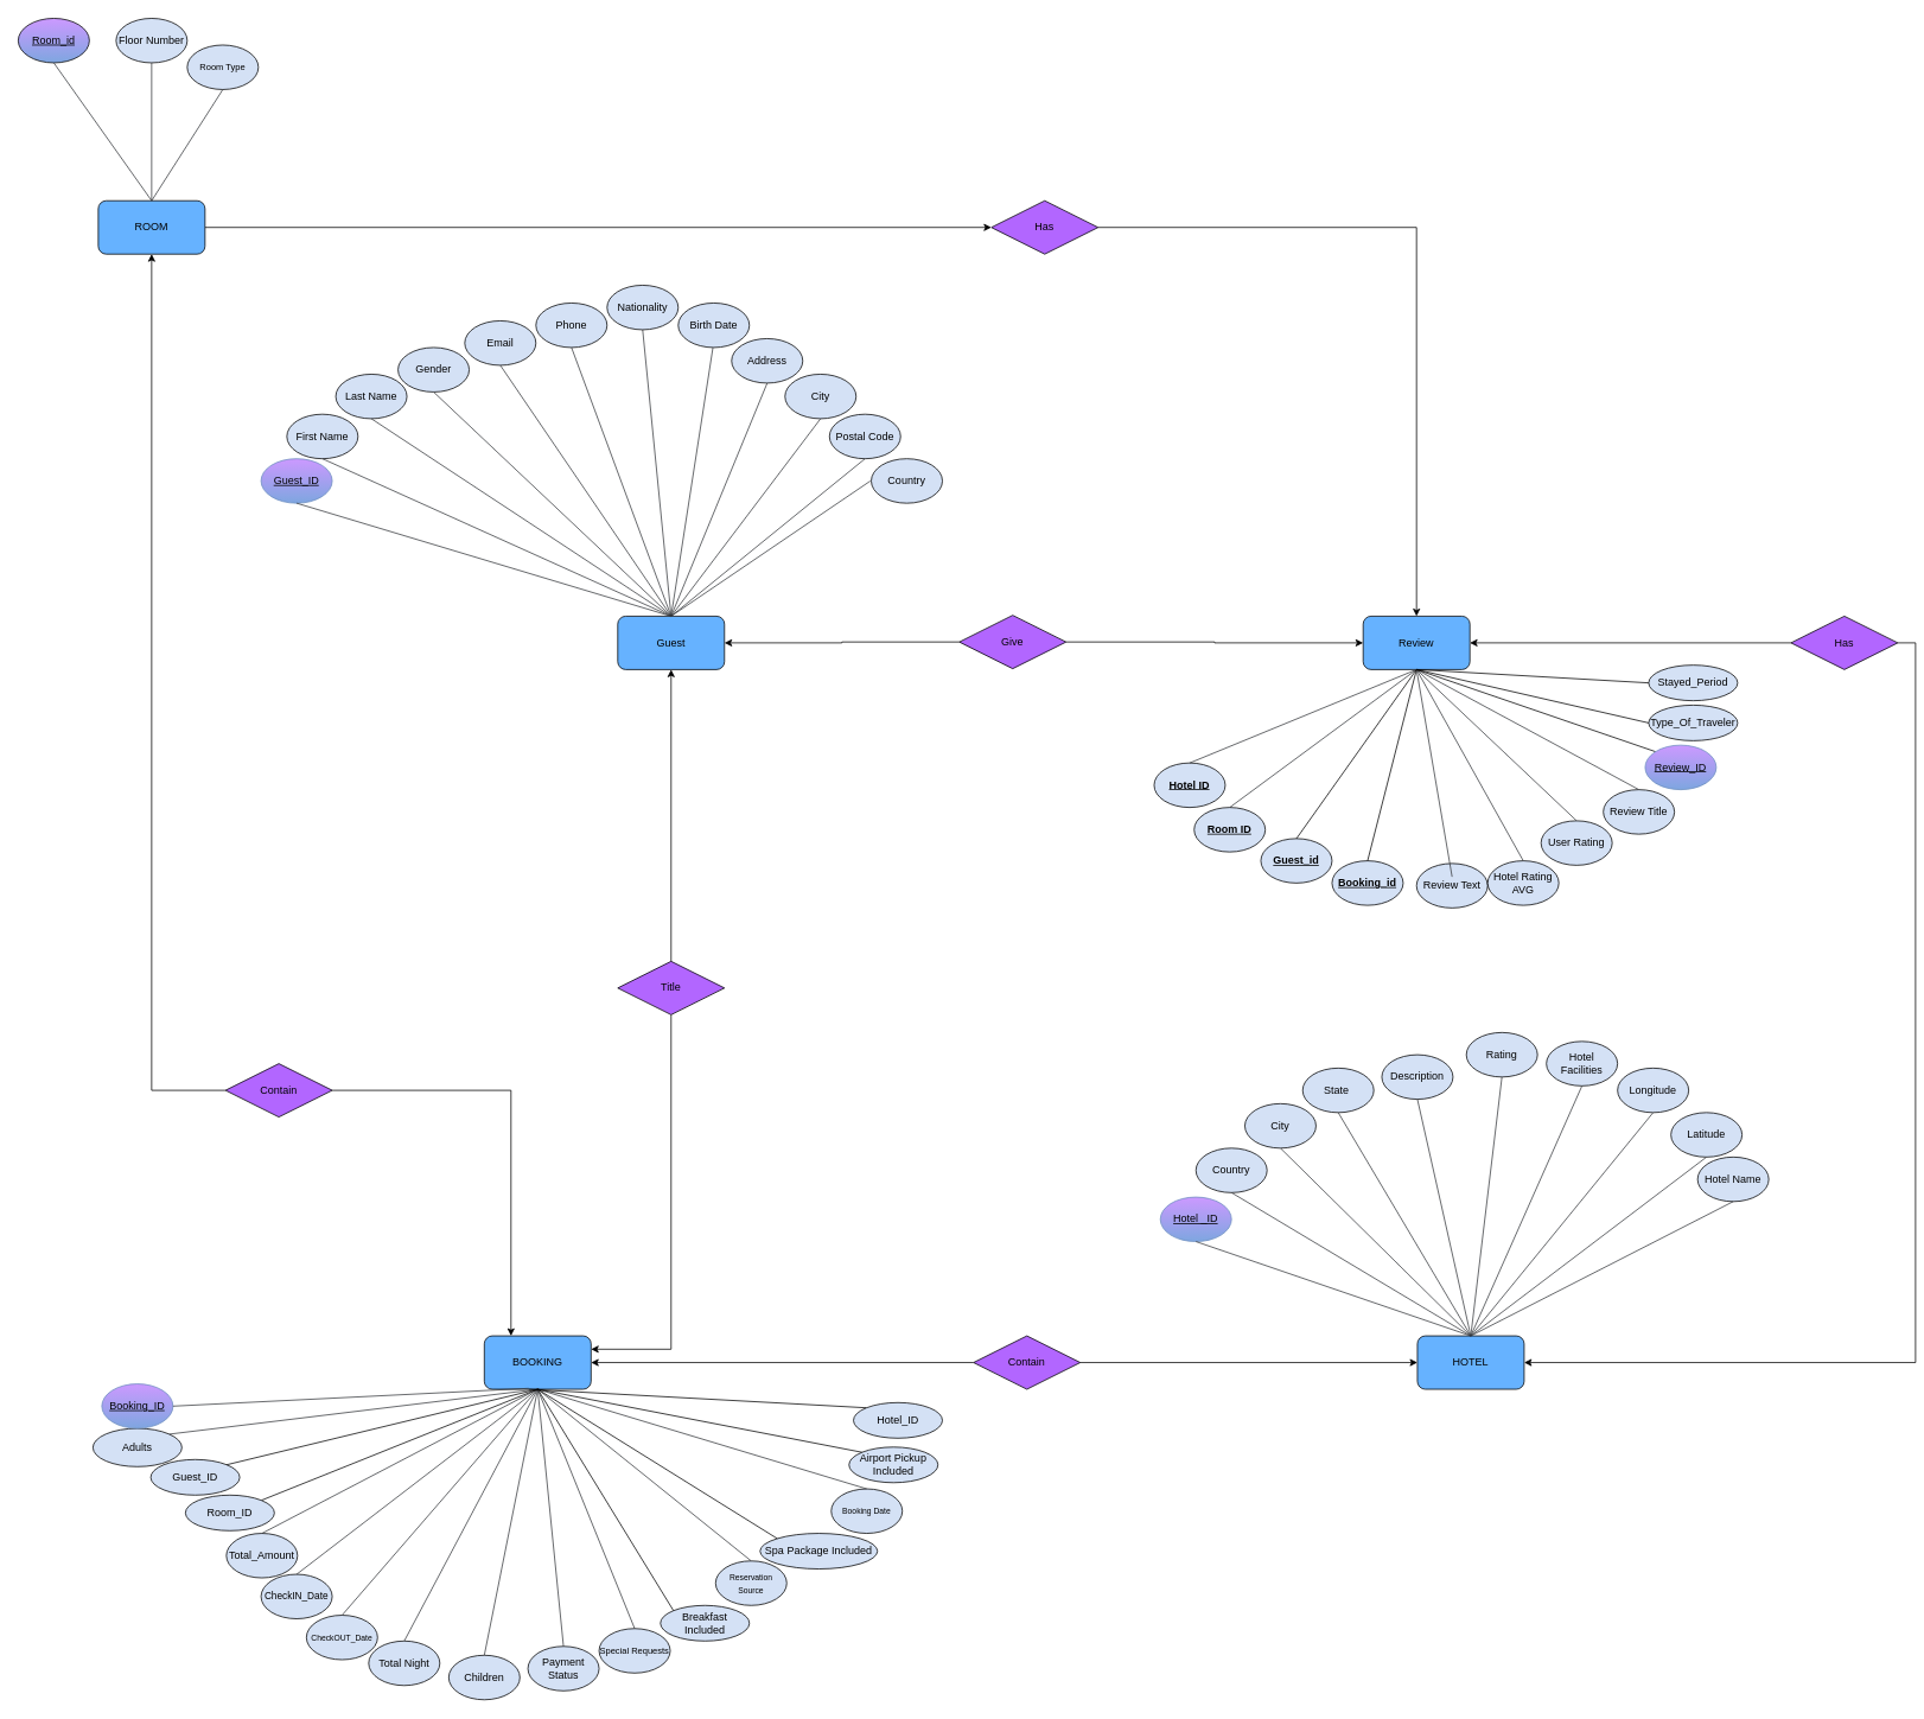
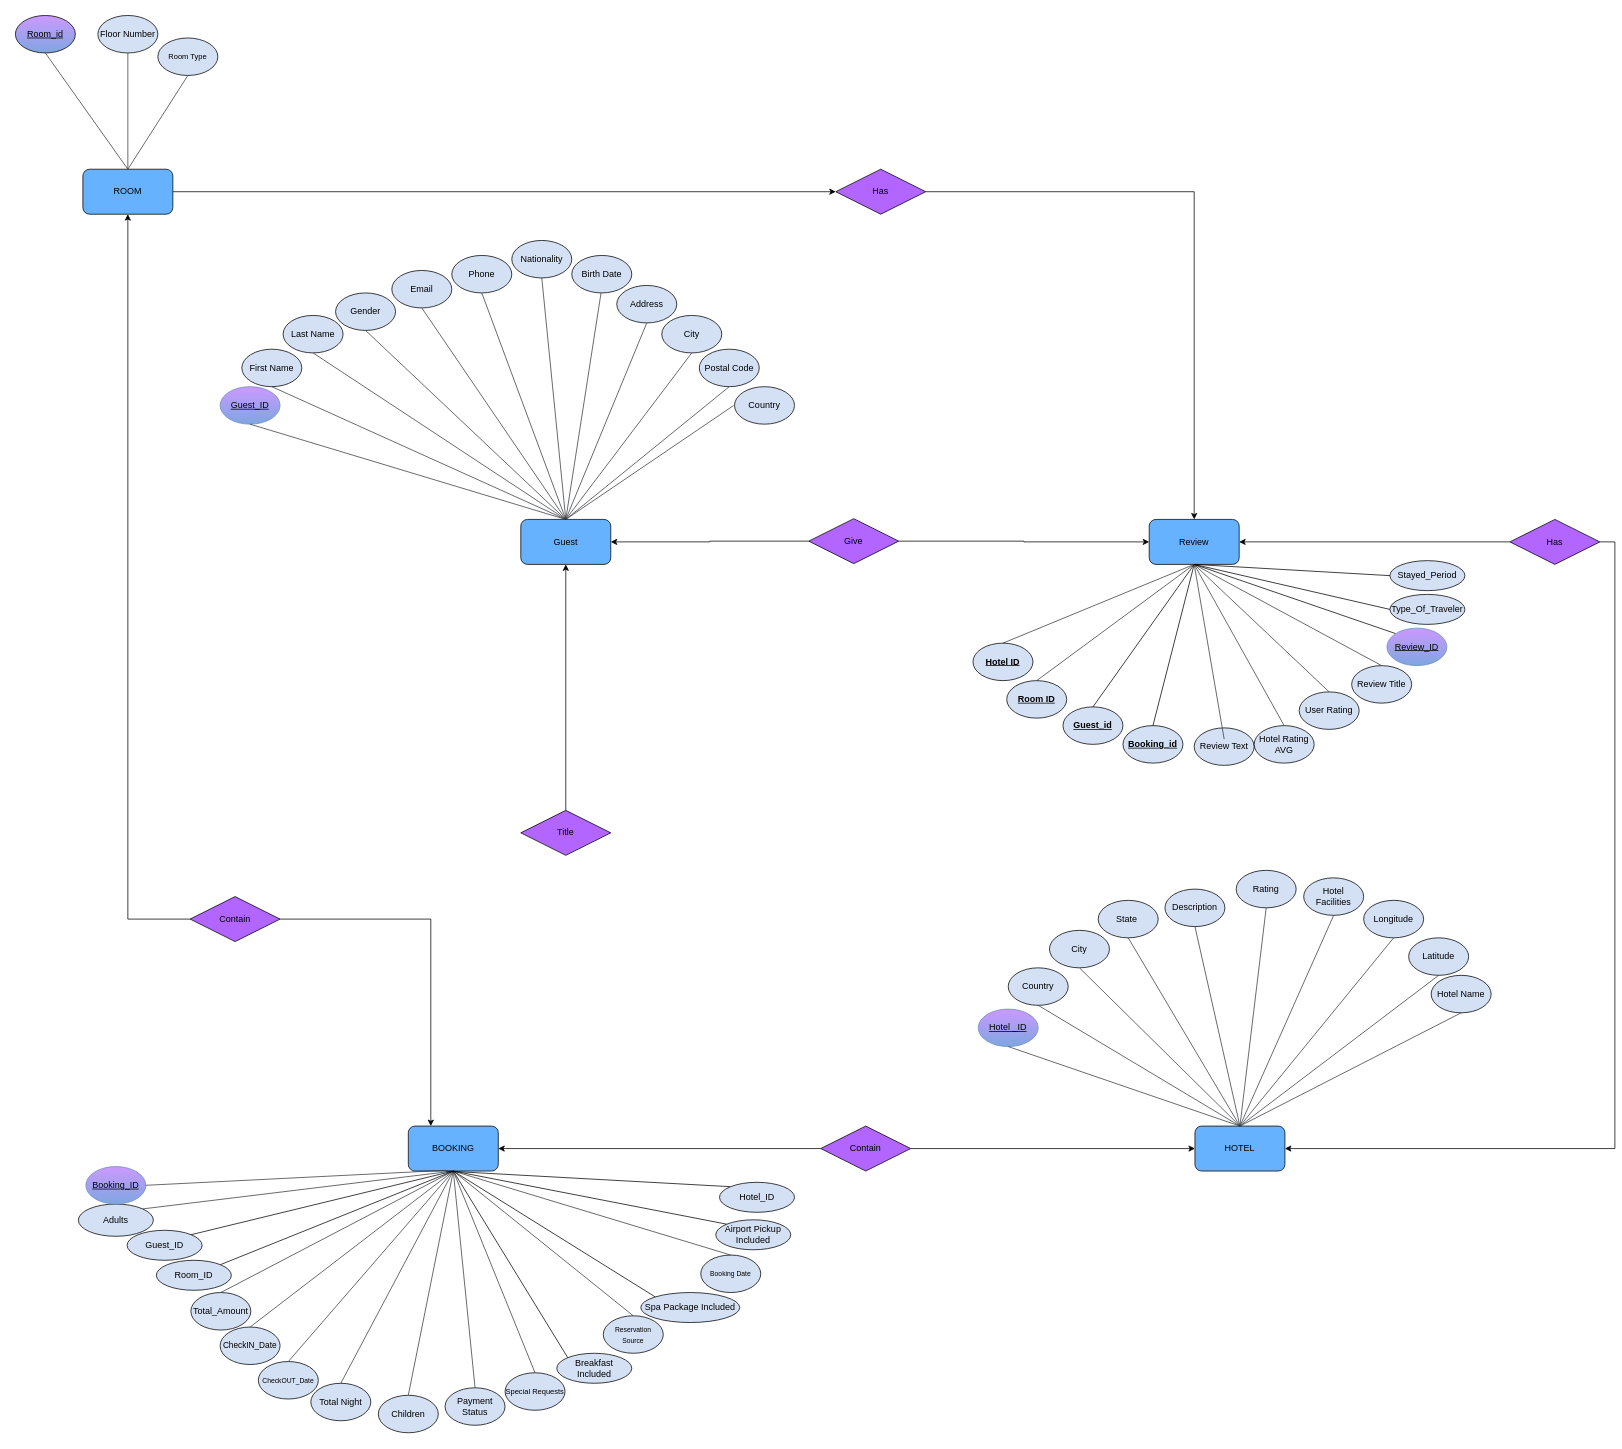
- <mxCell id="103" style="edgeStyle=orthogonalEdgeStyle;rounded=0;orthogonalLoop=1;jettySize=auto;html=1;exitX=0.5;exitY=1;exitDx=0;exitDy=0;entryX=1;entryY=0.25;entryDx=0;entryDy=0;" parent="1" source="104" target="5" edge="1"><mxGeometry relative="1" as="geometry" /></mxCell>
